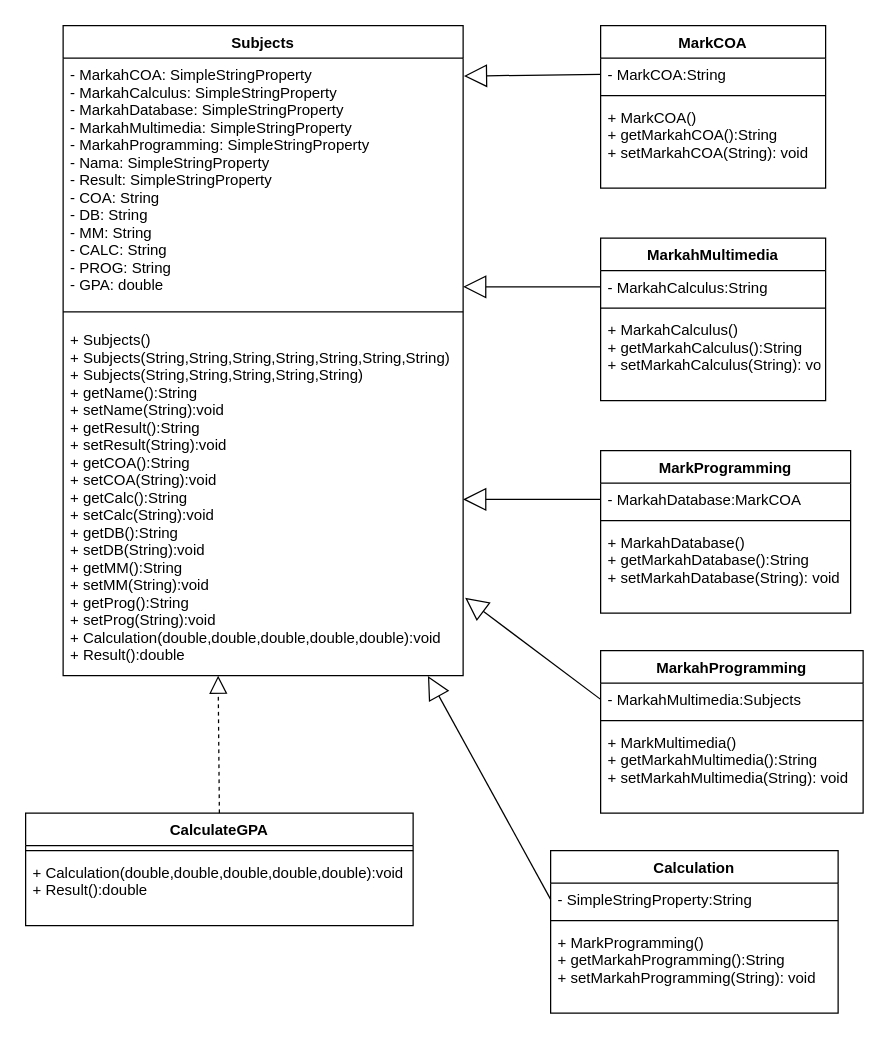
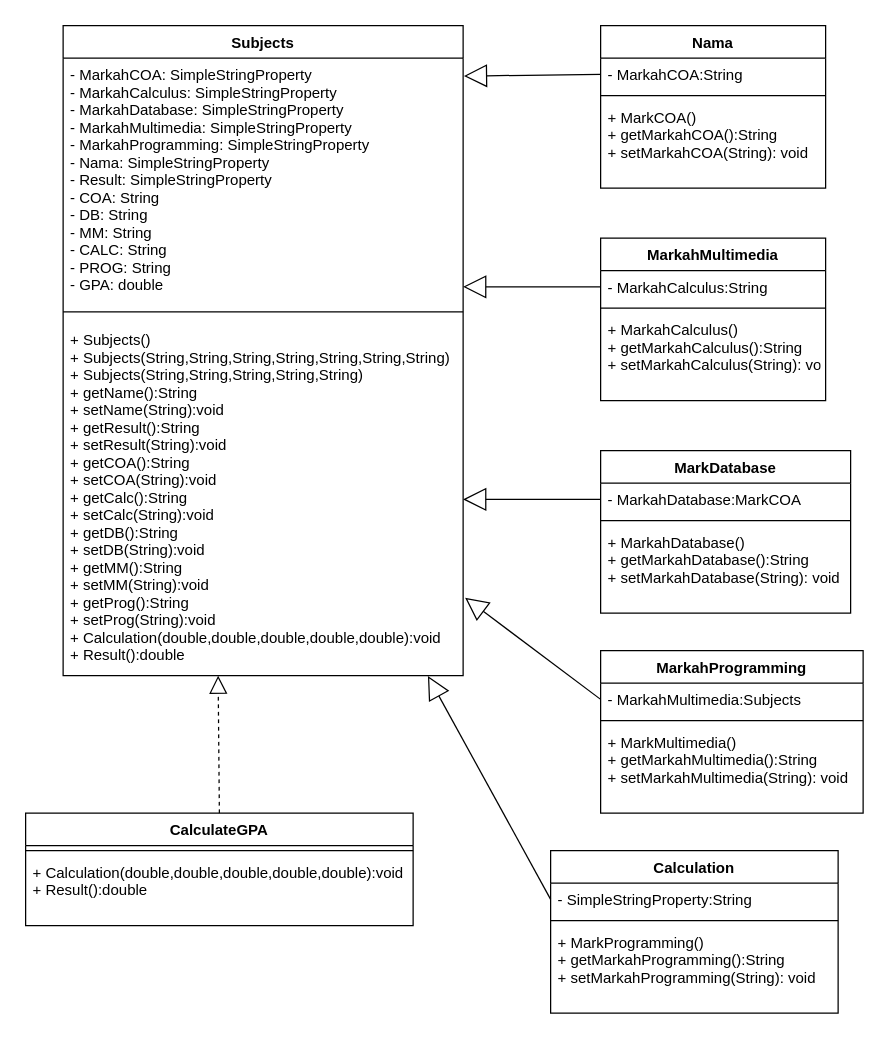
- <mxCell id="9" value="MarkCOA" style="swimlane;fontStyle=1;align=center;verticalAlign=top;childLayout=stackLayout;horizontal=1;startSize=26;horizontalStack=0;resizeParent=1;resizeParentMax=0;resizeLast=0;collapsible=1;marginBottom=0;" vertex="1" parent="1"><mxGeometry x="480" y="20" width="180" height="130" as="geometry" /></mxCell>
+ <mxCell id="9" value="Nama" style="swimlane;fontStyle=1;align=center;verticalAlign=top;childLayout=stackLayout;horizontal=1;startSize=26;horizontalStack=0;resizeParent=1;resizeParentMax=0;resizeLast=0;collapsible=1;marginBottom=0;" vertex="1" parent="1"><mxGeometry x="480" y="20" width="180" height="130" as="geometry" /></mxCell>
- <mxCell id="10" value="- MarkCOA:String" style="text;strokeColor=none;fillColor=none;align=left;verticalAlign=top;spacingLeft=4;spacingRight=4;overflow=hidden;rotatable=0;points=[[0,0.5],[1,0.5]];portConstraint=eastwest;" vertex="1" parent="9"><mxGeometry y="26" width="180" height="26" as="geometry" /></mxCell>
+ <mxCell id="10" value="- MarkahCOA:String" style="text;strokeColor=none;fillColor=none;align=left;verticalAlign=top;spacingLeft=4;spacingRight=4;overflow=hidden;rotatable=0;points=[[0,0.5],[1,0.5]];portConstraint=eastwest;" vertex="1" parent="9"><mxGeometry y="26" width="180" height="26" as="geometry" /></mxCell>
- <mxCell id="17" value="MarkProgramming" style="swimlane;fontStyle=1;align=center;verticalAlign=top;childLayout=stackLayout;horizontal=1;startSize=26;horizontalStack=0;resizeParent=1;resizeParentMax=0;resizeLast=0;collapsible=1;marginBottom=0;" vertex="1" parent="1"><mxGeometry x="480" y="360" width="200" height="130" as="geometry" /></mxCell>
+ <mxCell id="17" value="MarkDatabase" style="swimlane;fontStyle=1;align=center;verticalAlign=top;childLayout=stackLayout;horizontal=1;startSize=26;horizontalStack=0;resizeParent=1;resizeParentMax=0;resizeLast=0;collapsible=1;marginBottom=0;" vertex="1" parent="1"><mxGeometry x="480" y="360" width="200" height="130" as="geometry" /></mxCell>
